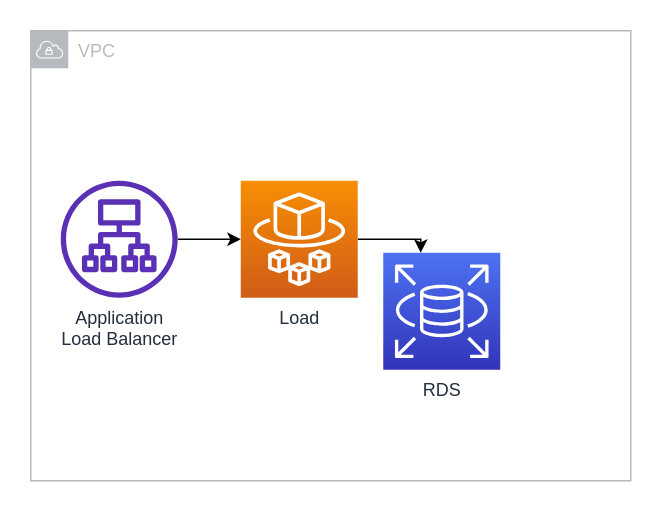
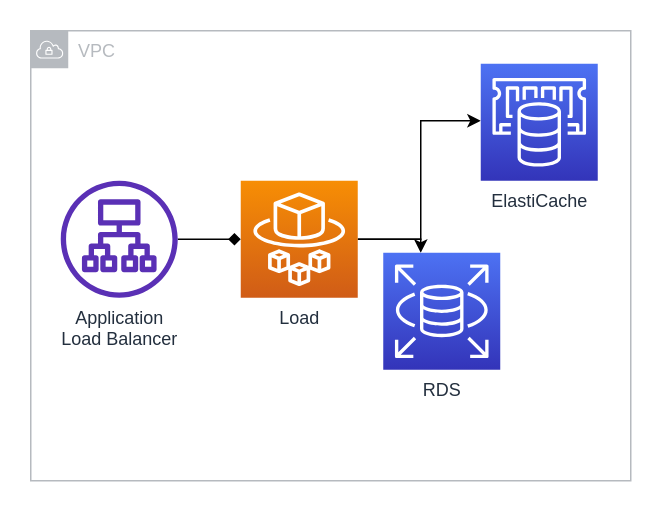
+ <mxCell id="7" value="ElastiCache" style="outlineConnect=0;fontColor=#232F3E;gradientColor=#4D72F3;gradientDirection=north;fillColor=#3334B9;strokeColor=#ffffff;dashed=0;verticalLabelPosition=bottom;verticalAlign=top;align=center;html=1;fontSize=12;fontStyle=0;aspect=fixed;shape=mxgraph.aws4.resourceIcon;resIcon=mxgraph.aws4.elasticache;" vertex="1" parent="1"><mxGeometry x="320" y="42" width="78" height="78" as="geometry" /></mxCell>
+ <mxCell id="4" style="edgeStyle=orthogonalEdgeStyle;rounded=0;orthogonalLoop=1;jettySize=auto;html=1;" edge="1" parent="1" source="5" target="7"><mxGeometry relative="1" as="geometry"><Array as="points"><mxPoint x="280" y="159" /><mxPoint x="280" y="80" /></Array></mxGeometry></mxCell>
- <mxCell id="8" style="edgeStyle=orthogonalEdgeStyle;rounded=0;orthogonalLoop=1;jettySize=auto;html=1;" edge="1" parent="1" source="9" target="5"><mxGeometry relative="1" as="geometry" /></mxCell>
+ <mxCell id="8" style="edgeStyle=orthogonalEdgeStyle;rounded=0;orthogonalLoop=1;jettySize=auto;html=1;endArrow=diamond;" edge="1" parent="1" source="9" target="5"><mxGeometry relative="1" as="geometry" /></mxCell>
